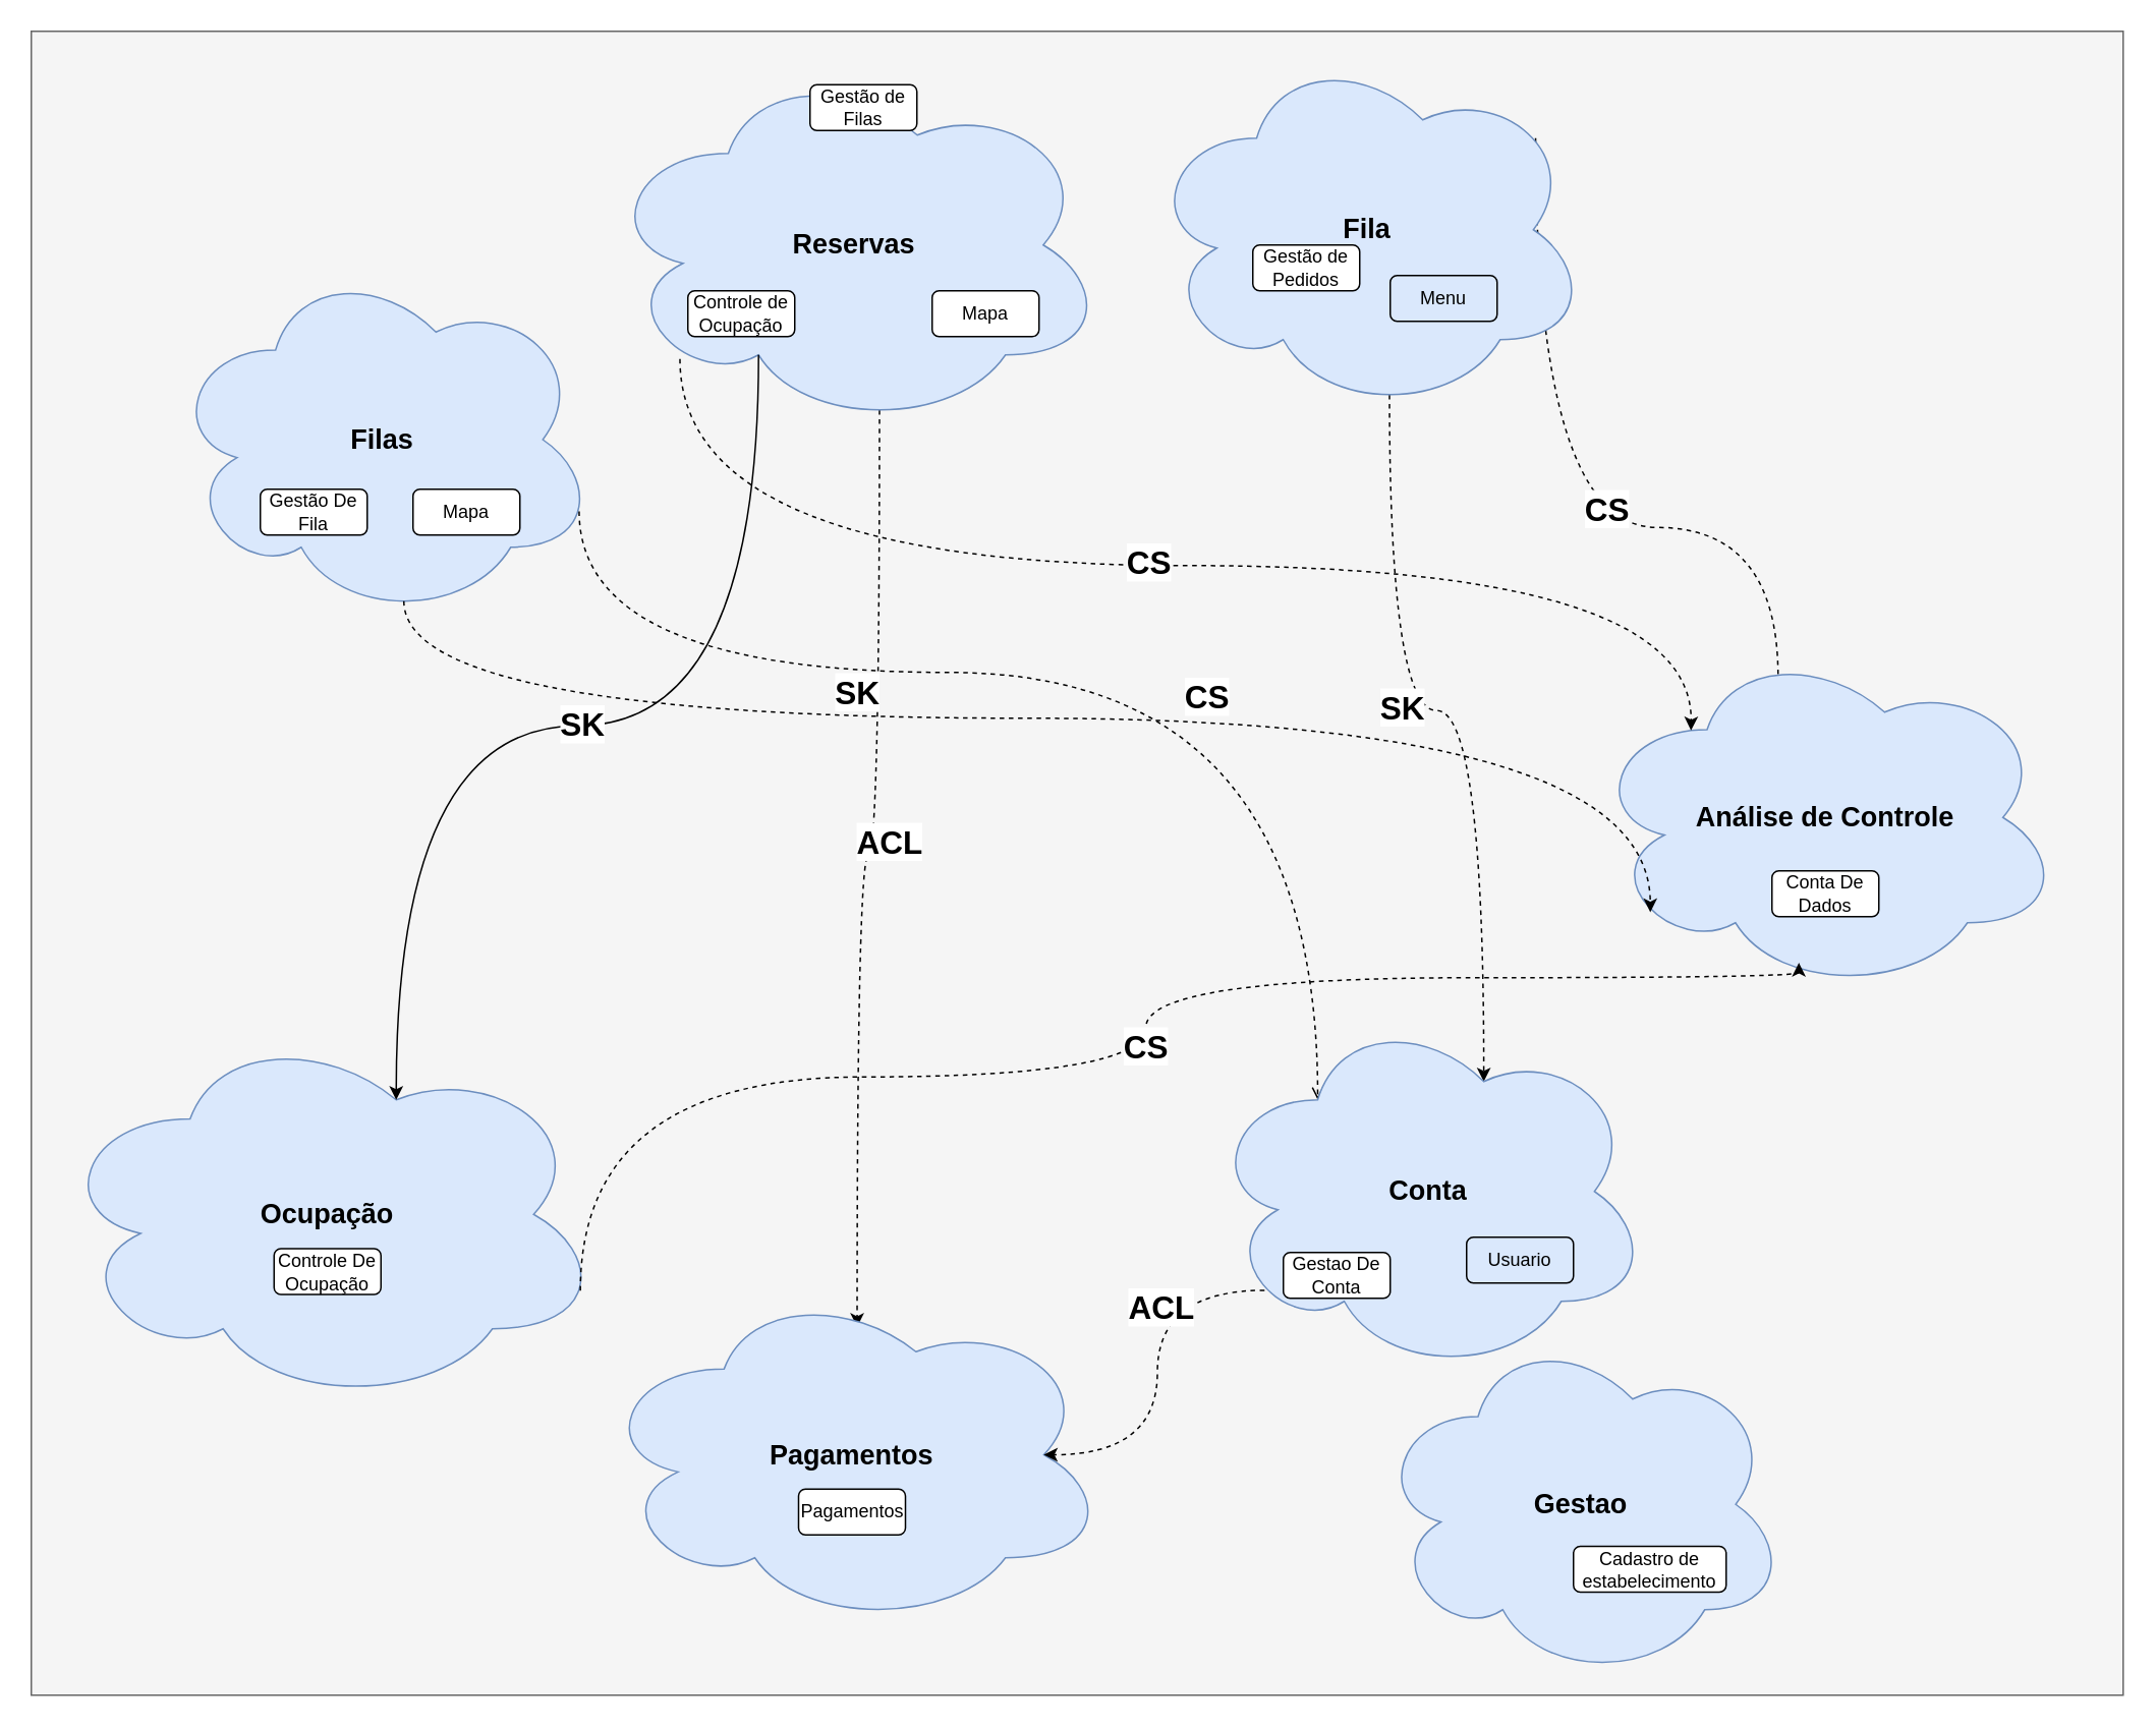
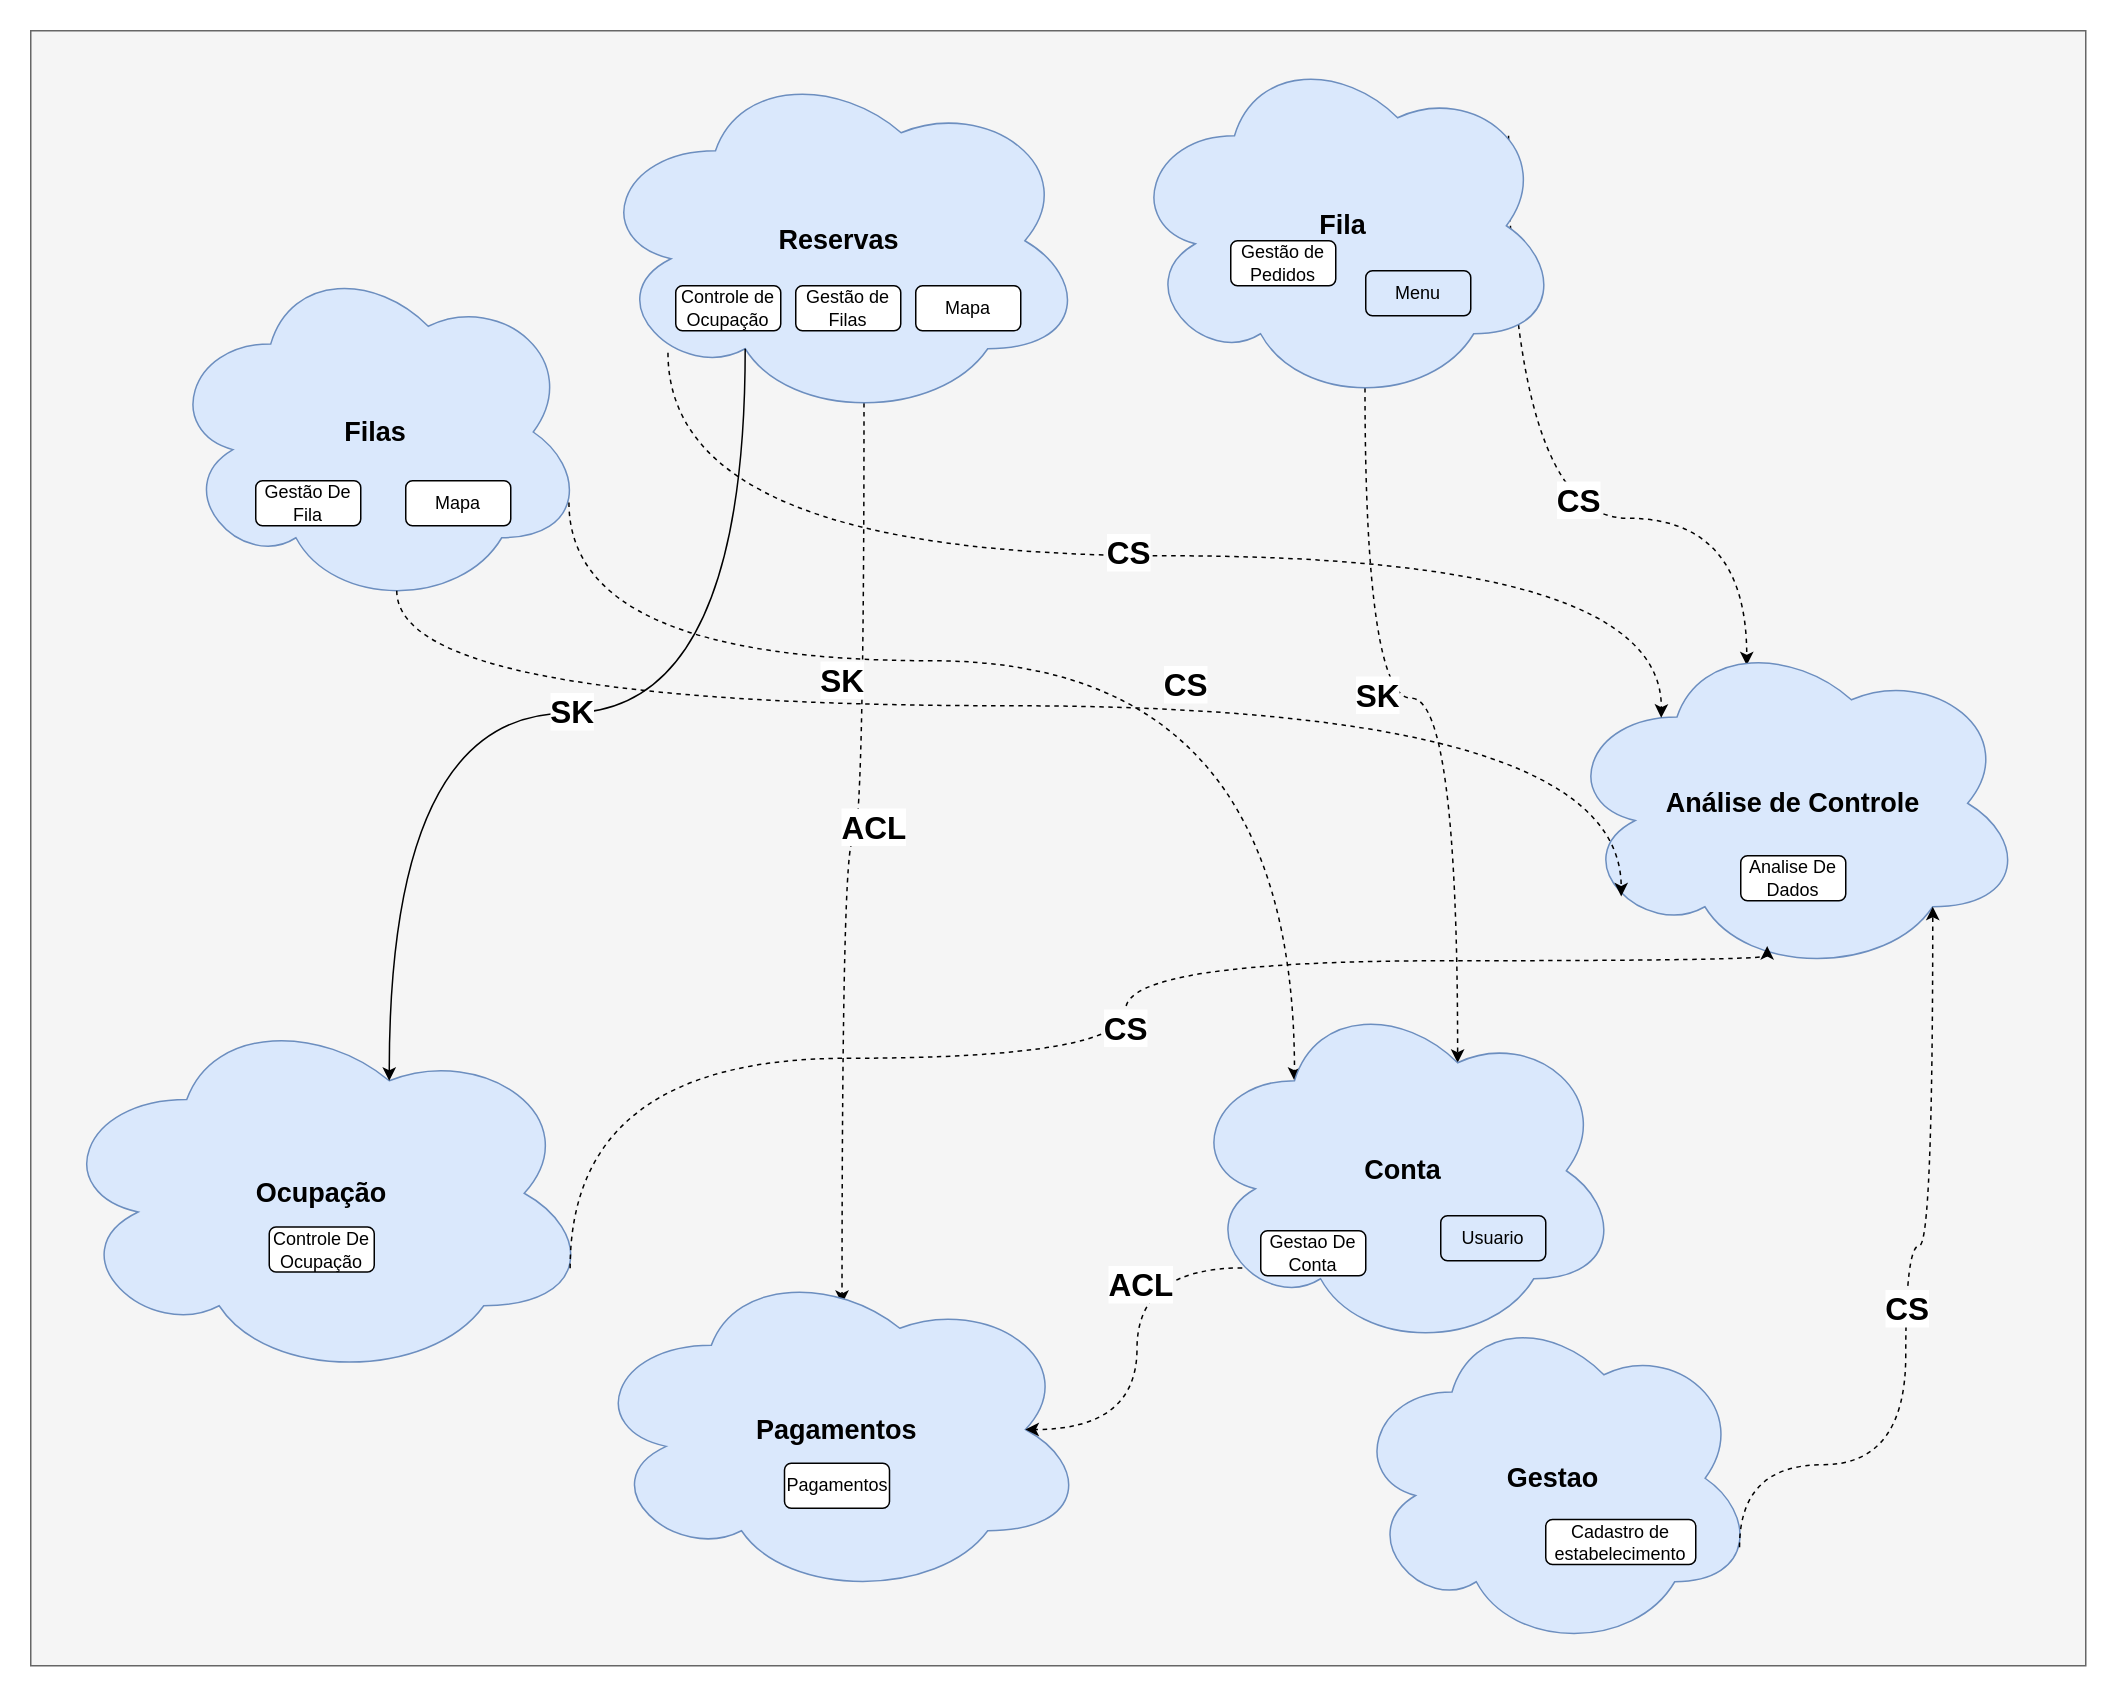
- <mxCell id="18" value="Gestão de Filas" style="rounded=1;whiteSpace=wrap;html=1;" vertex="1" parent="15"><mxGeometry x="136" y="15" width="70" height="30" as="geometry" /></mxCell>
+ <mxCell id="18" value="Gestão de Filas" style="rounded=1;whiteSpace=wrap;html=1;" vertex="1" parent="15"><mxGeometry x="136" y="150" width="70" height="30" as="geometry" /></mxCell>
- <mxCell id="13" style="edgeStyle=orthogonalEdgeStyle;rounded=0;orthogonalLoop=1;jettySize=auto;html=1;exitX=0.88;exitY=0.25;exitDx=0;exitDy=0;exitPerimeter=0;entryX=0.4;entryY=0.1;entryDx=0;entryDy=0;entryPerimeter=0;curved=1;dashed=1;fontStyle=1;endArrow=none;" edge="1" parent="1" source="27" target="34"><mxGeometry relative="1" as="geometry" /></mxCell>
+ <mxCell id="13" style="edgeStyle=orthogonalEdgeStyle;rounded=0;orthogonalLoop=1;jettySize=auto;html=1;exitX=0.88;exitY=0.25;exitDx=0;exitDy=0;exitPerimeter=0;entryX=0.4;entryY=0.1;entryDx=0;entryDy=0;entryPerimeter=0;curved=1;dashed=1;fontStyle=1" edge="1" parent="1" source="27" target="34"><mxGeometry relative="1" as="geometry" /></mxCell>
- <mxCell id="9" style="edgeStyle=orthogonalEdgeStyle;rounded=0;orthogonalLoop=1;jettySize=auto;html=1;exitX=0.96;exitY=0.7;exitDx=0;exitDy=0;exitPerimeter=0;curved=1;dashed=1;entryX=0.25;entryY=0.25;entryDx=0;entryDy=0;entryPerimeter=0;endArrow=open;" edge="1" parent="1" source="6" target="47"><mxGeometry relative="1" as="geometry"><Array as="points"><mxPoint x="379" y="440" /><mxPoint x="862" y="440" /></Array></mxGeometry></mxCell>
+ <mxCell id="9" style="edgeStyle=orthogonalEdgeStyle;rounded=0;orthogonalLoop=1;jettySize=auto;html=1;exitX=0.96;exitY=0.7;exitDx=0;exitDy=0;exitPerimeter=0;curved=1;dashed=1;entryX=0.25;entryY=0.25;entryDx=0;entryDy=0;entryPerimeter=0;" edge="1" parent="1" source="6" target="47"><mxGeometry relative="1" as="geometry"><Array as="points"><mxPoint x="379" y="440" /><mxPoint x="862" y="440" /></Array></mxGeometry></mxCell>
- <mxCell id="35" value="Conta De Dados" style="rounded=1;whiteSpace=wrap;html=1;" vertex="1" parent="33"><mxGeometry x="120" y="150" width="70" height="30" as="geometry" /></mxCell>
+ <mxCell id="35" value="Analise De Dados" style="rounded=1;whiteSpace=wrap;html=1;" vertex="1" parent="33"><mxGeometry x="120" y="150" width="70" height="30" as="geometry" /></mxCell>
+ <mxCell id="42" style="edgeStyle=orthogonalEdgeStyle;rounded=0;orthogonalLoop=1;jettySize=auto;html=1;exitX=0.96;exitY=0.7;exitDx=0;exitDy=0;exitPerimeter=0;entryX=0.8;entryY=0.8;entryDx=0;entryDy=0;entryPerimeter=0;dashed=1;curved=1;" edge="1" parent="1" source="31" target="34"><mxGeometry relative="1" as="geometry"><Array as="points"><mxPoint x="1270" y="976" /><mxPoint x="1270" y="830" /><mxPoint x="1288" y="830" /></Array></mxGeometry></mxCell>
+ <mxCell id="43" value="CS" style="edgeLabel;html=1;align=center;verticalAlign=middle;resizable=0;points=[];fontStyle=1;fontSize=21;" vertex="1" connectable="0" parent="42"><mxGeometry x="-0.028" relative="1" as="geometry"><mxPoint as="offset" /></mxGeometry></mxCell>
